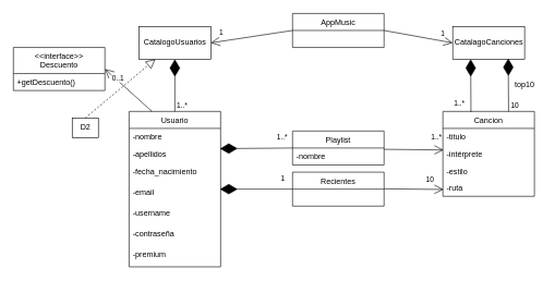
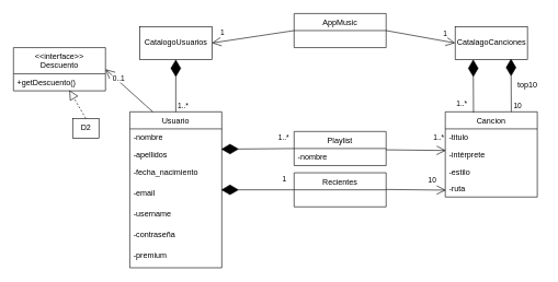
- <mxCell id="45" value="" style="endArrow=block;dashed=1;endFill=0;endSize=12;html=1;exitX=0.5;exitY=0;exitDx=0;exitDy=0;" edge="1" parent="1" source="44" target="2"><mxGeometry width="160" relative="1" as="geometry"><mxPoint x="82.04" y="191.01" as="sourcePoint" /><mxPoint x="110" y="149.998" as="targetPoint" /></mxGeometry></mxCell>
+ <mxCell id="45" value="" style="endArrow=block;dashed=1;endFill=0;endSize=12;html=1;entryX=0.607;entryY=0.962;entryDx=0;entryDy=0;entryPerimeter=0;exitX=0.5;exitY=0;exitDx=0;exitDy=0;" edge="1" parent="1" source="44" target="43"><mxGeometry width="160" relative="1" as="geometry"><mxPoint x="82.04" y="191.01" as="sourcePoint" /><mxPoint x="110" y="149.998" as="targetPoint" /></mxGeometry></mxCell>
